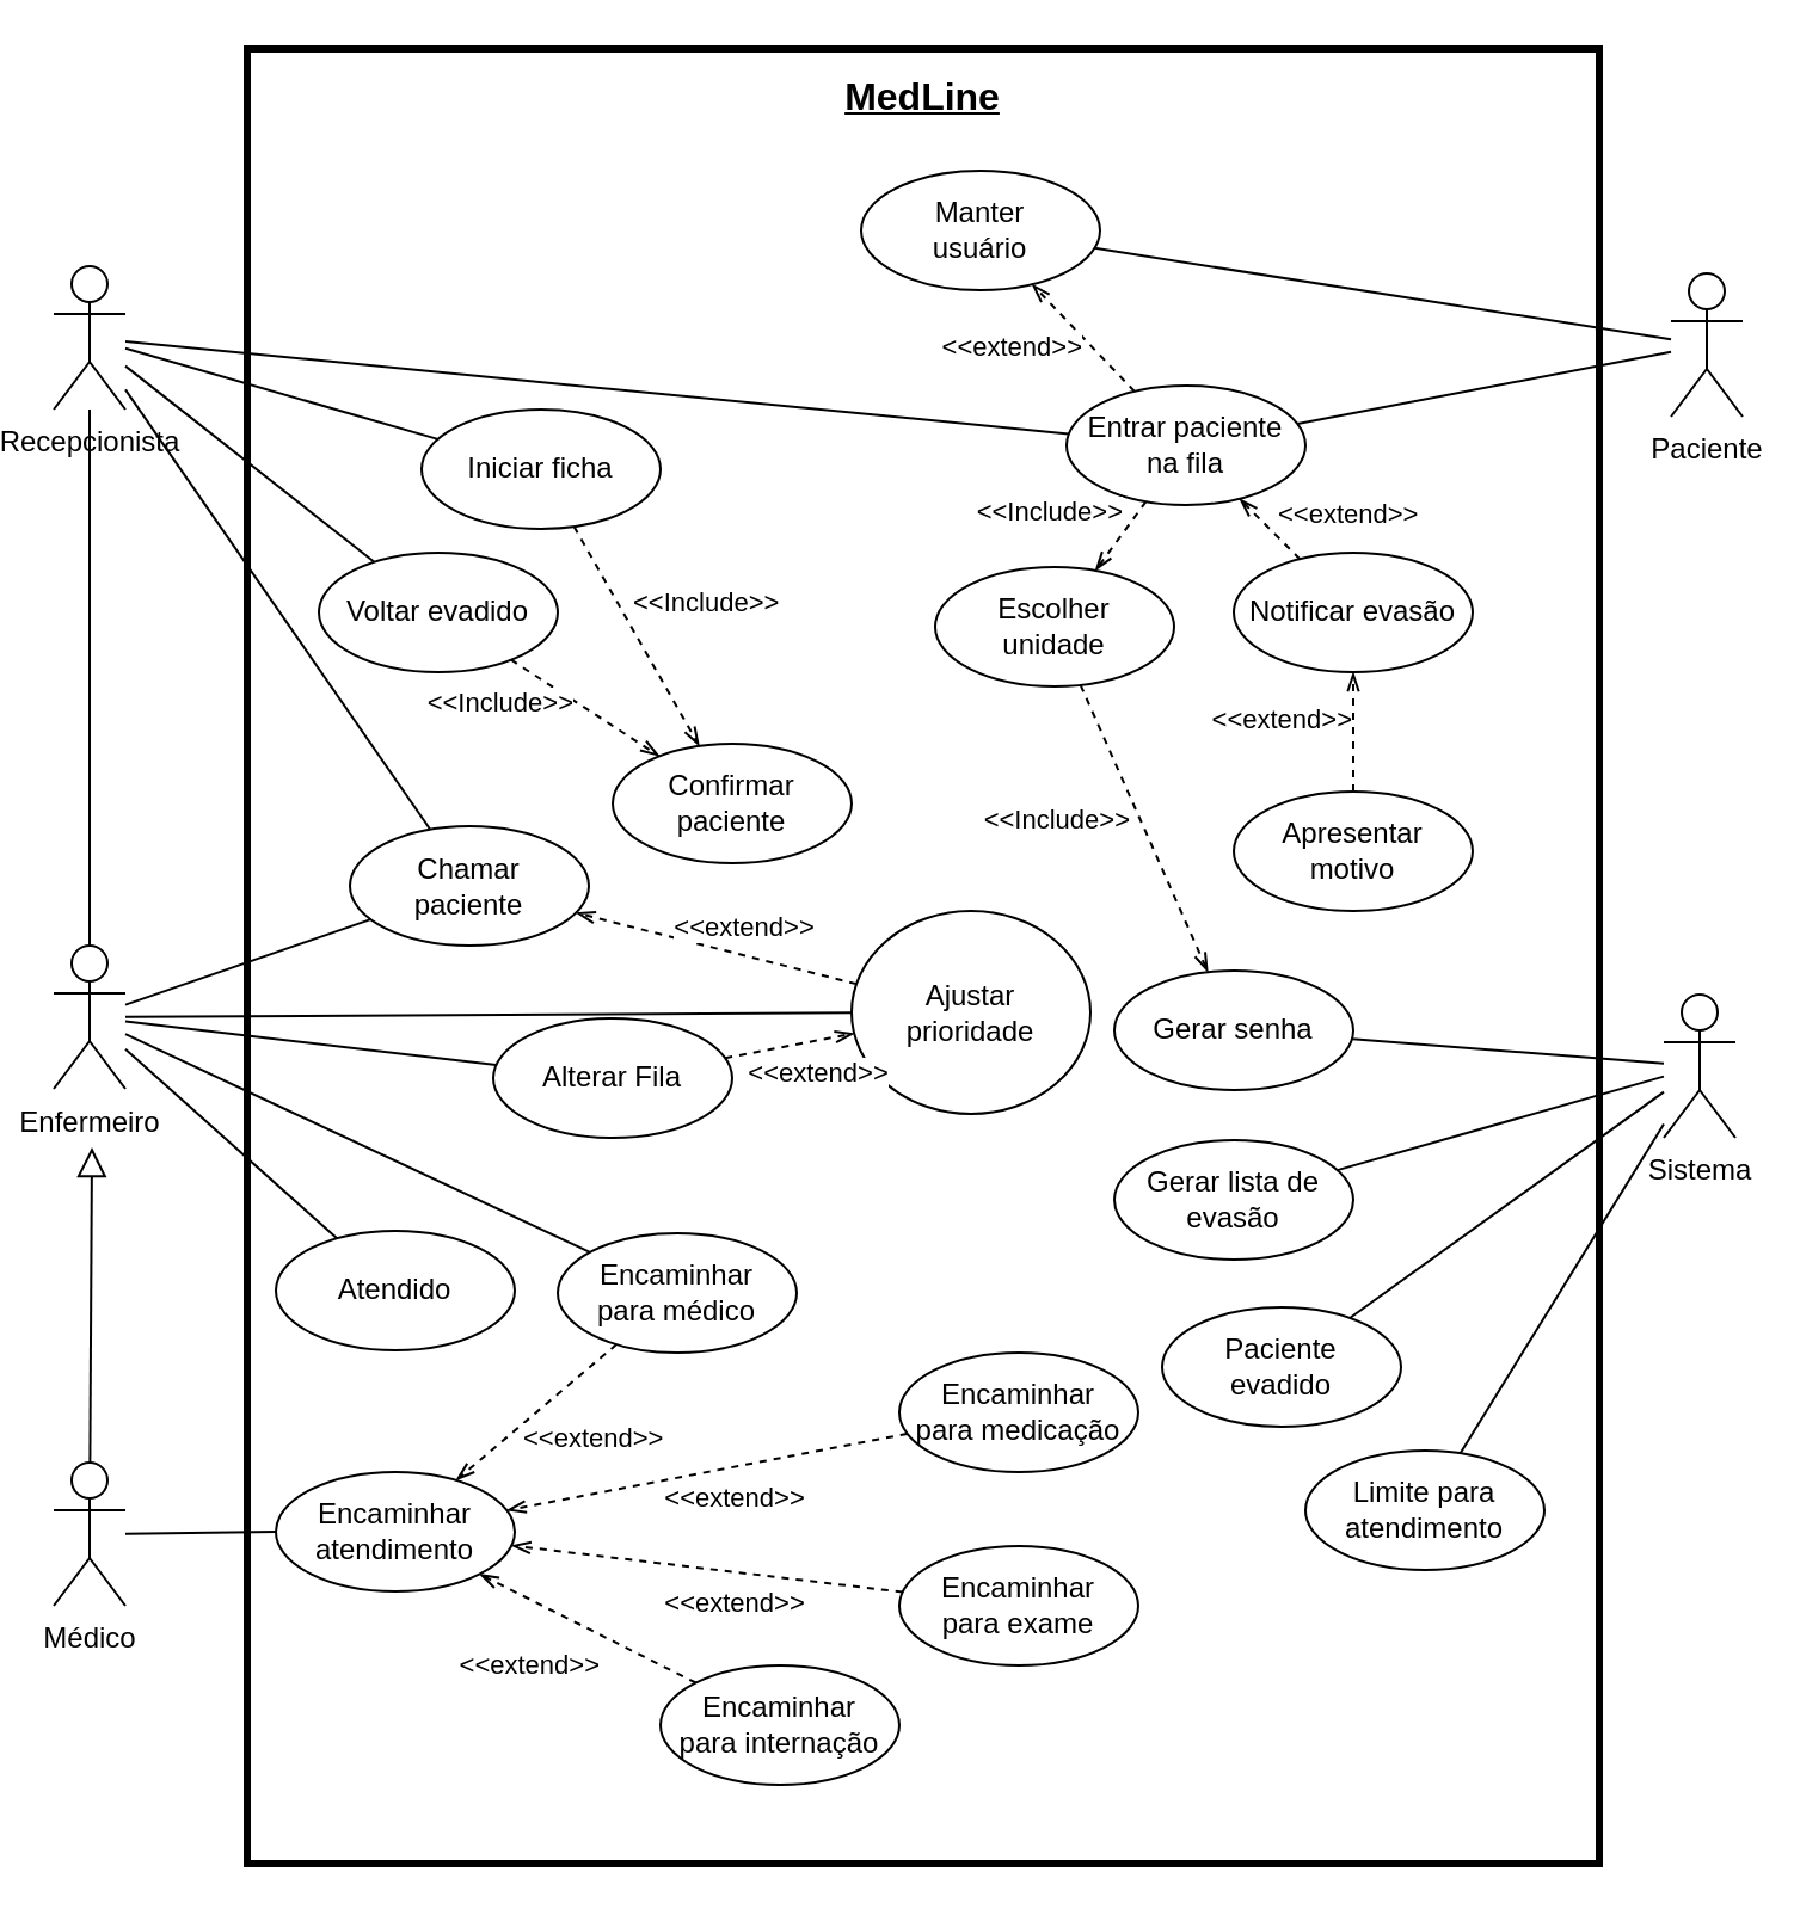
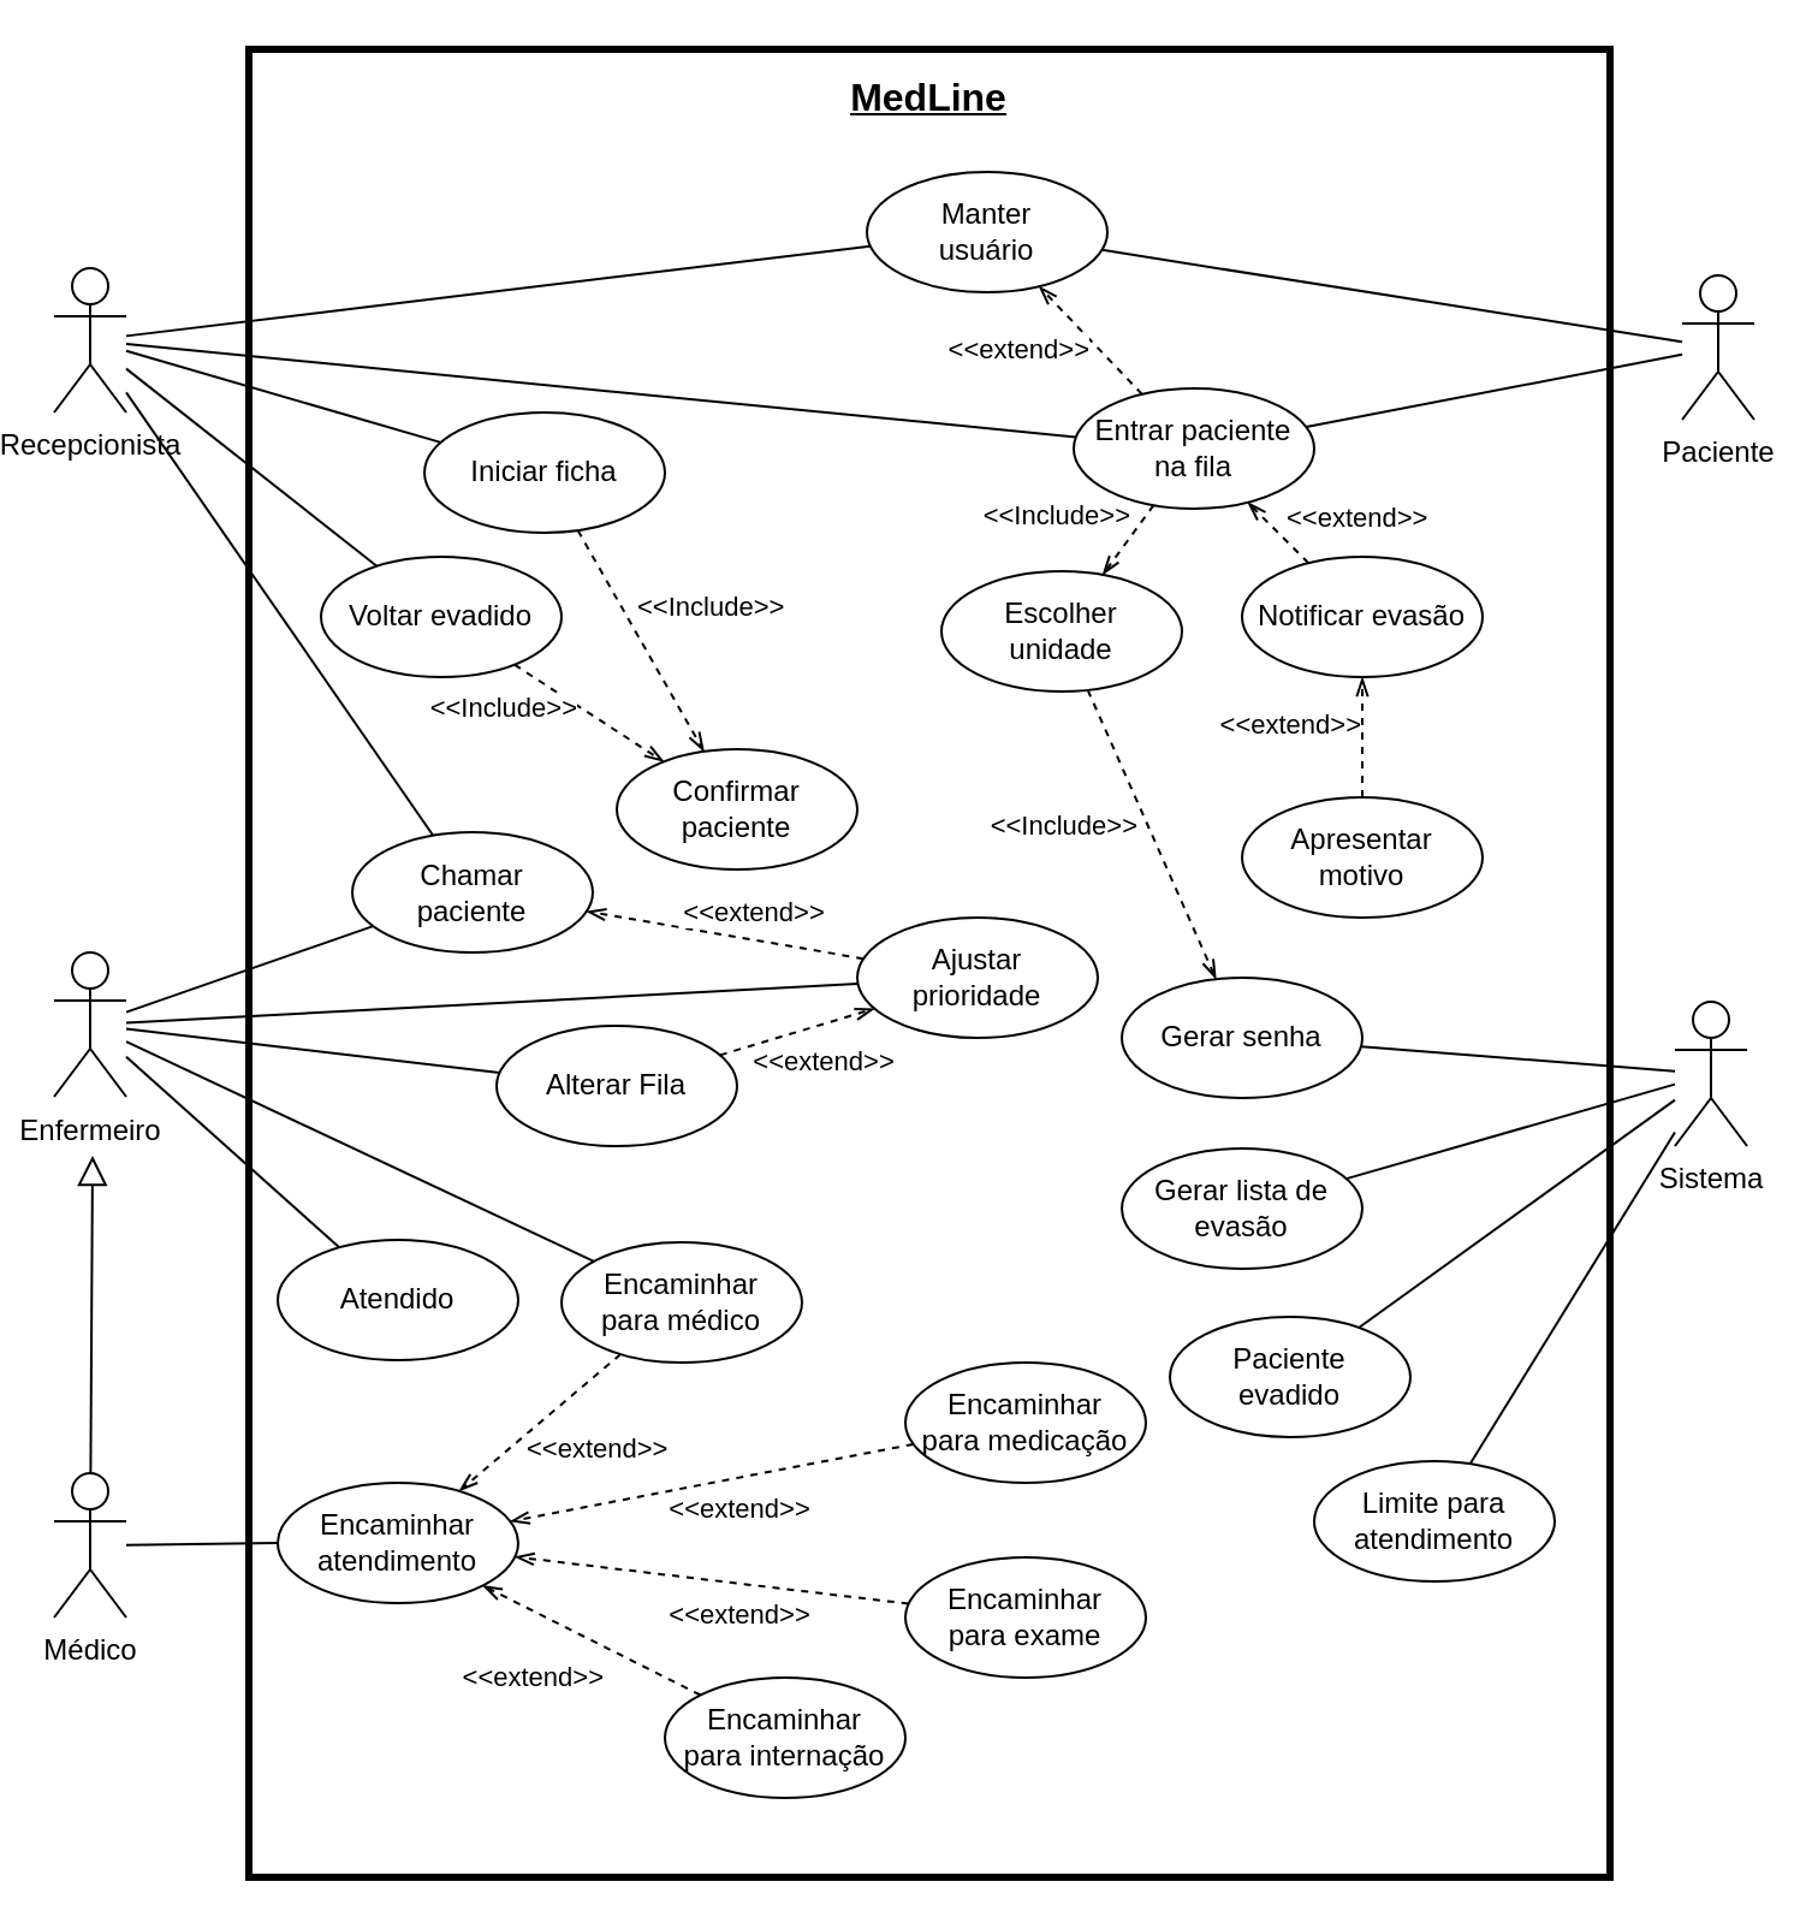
- <mxCell id="34" value="" style="endArrow=none;html=1;rounded=0;" edge="1" parent="1" source="7" target="37"><mxGeometry width="50" height="50" relative="1" as="geometry"><mxPoint x="44" y="166.91" as="sourcePoint" /><mxPoint x="154" y="368" as="targetPoint" /></mxGeometry></mxCell>
+ <mxCell id="34" value="" style="endArrow=none;html=1;rounded=0;" edge="1" parent="1" source="7" target="9"><mxGeometry width="50" height="50" relative="1" as="geometry"><mxPoint x="44" y="166.91" as="sourcePoint" /><mxPoint x="154" y="368" as="targetPoint" /></mxGeometry></mxCell>
- <mxCell id="12" value="Ajustar &lt;br&gt;prioridade" style="ellipse;whiteSpace=wrap;html=1;" vertex="1" parent="1"><mxGeometry x="354" y="381" width="100" height="85" as="geometry" /></mxCell>
+ <mxCell id="12" value="Ajustar &lt;br&gt;prioridade" style="ellipse;whiteSpace=wrap;html=1;" vertex="1" parent="1"><mxGeometry x="354" y="381" width="100" height="50" as="geometry" /></mxCell>
